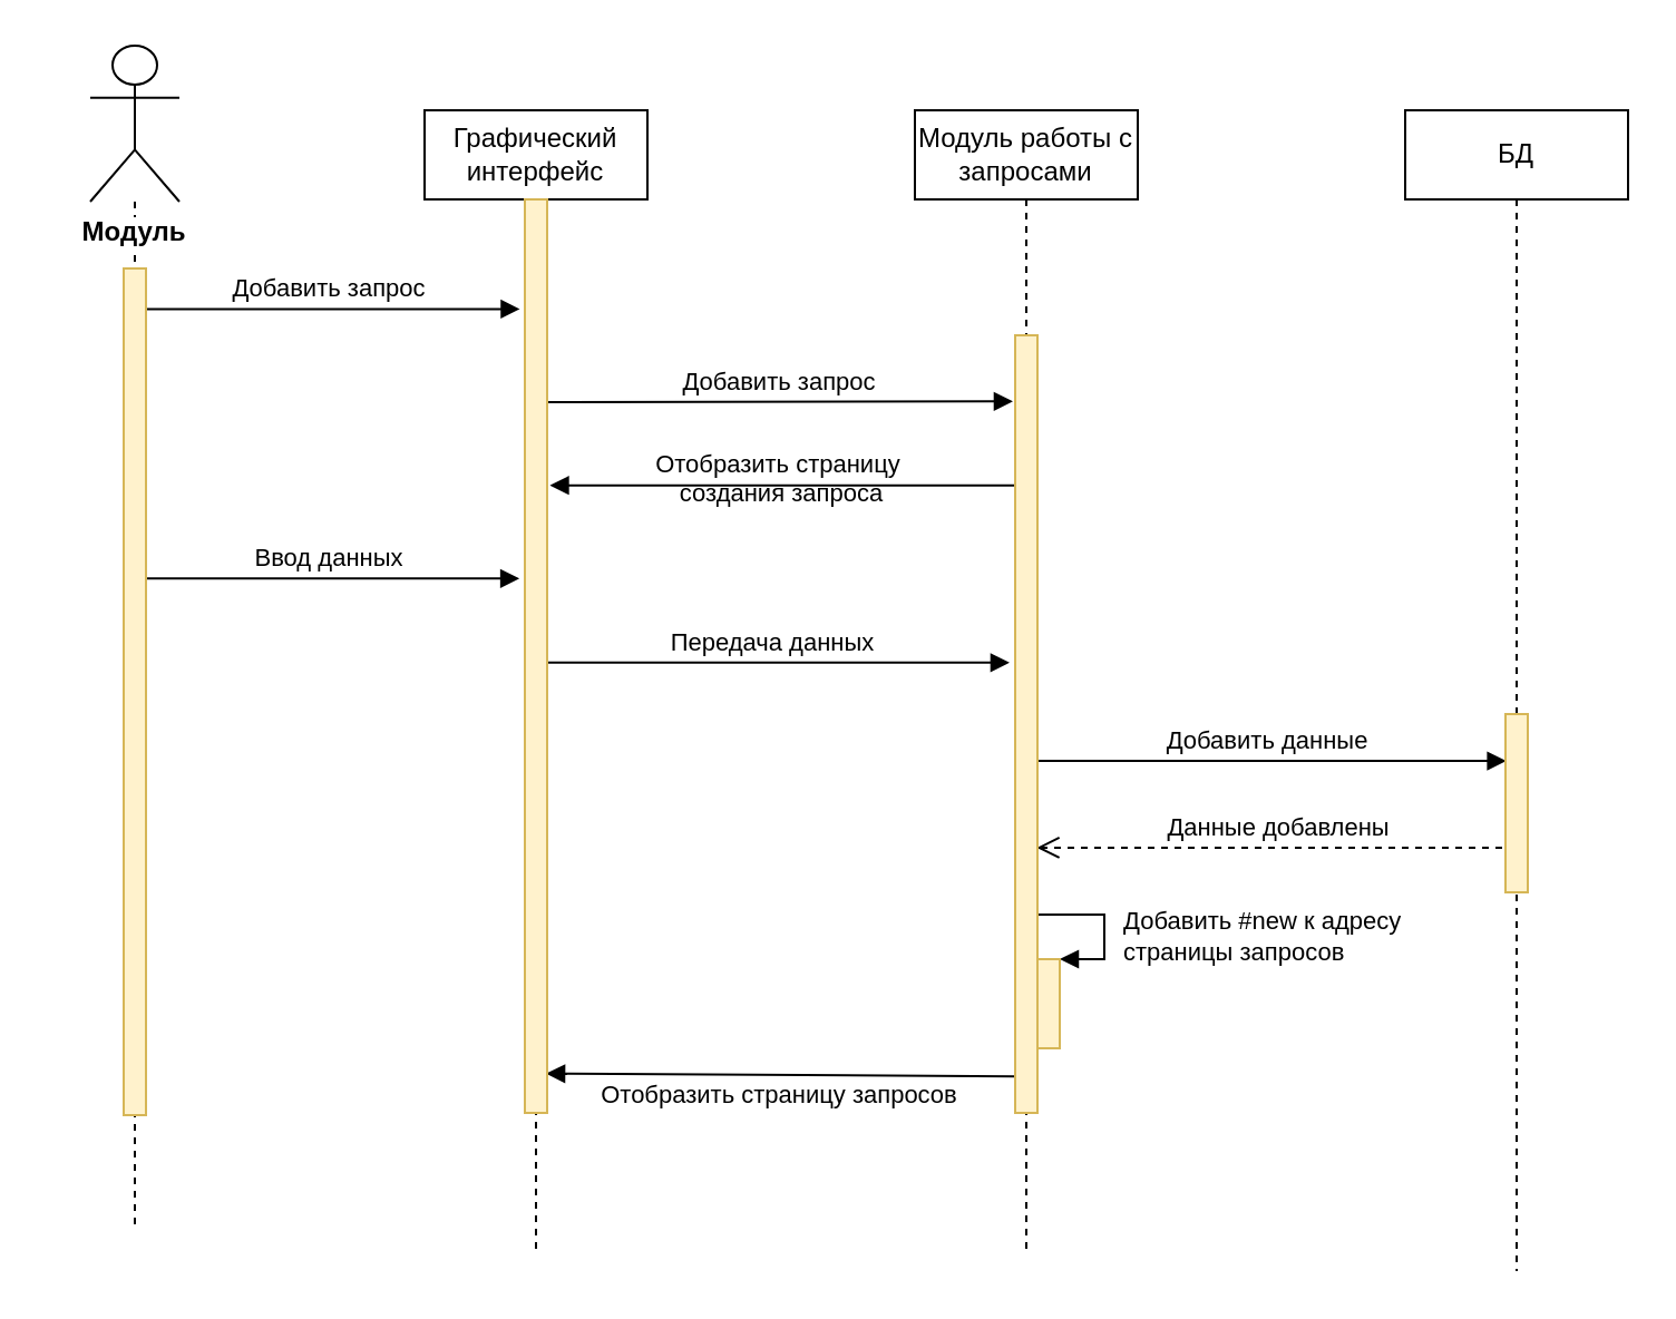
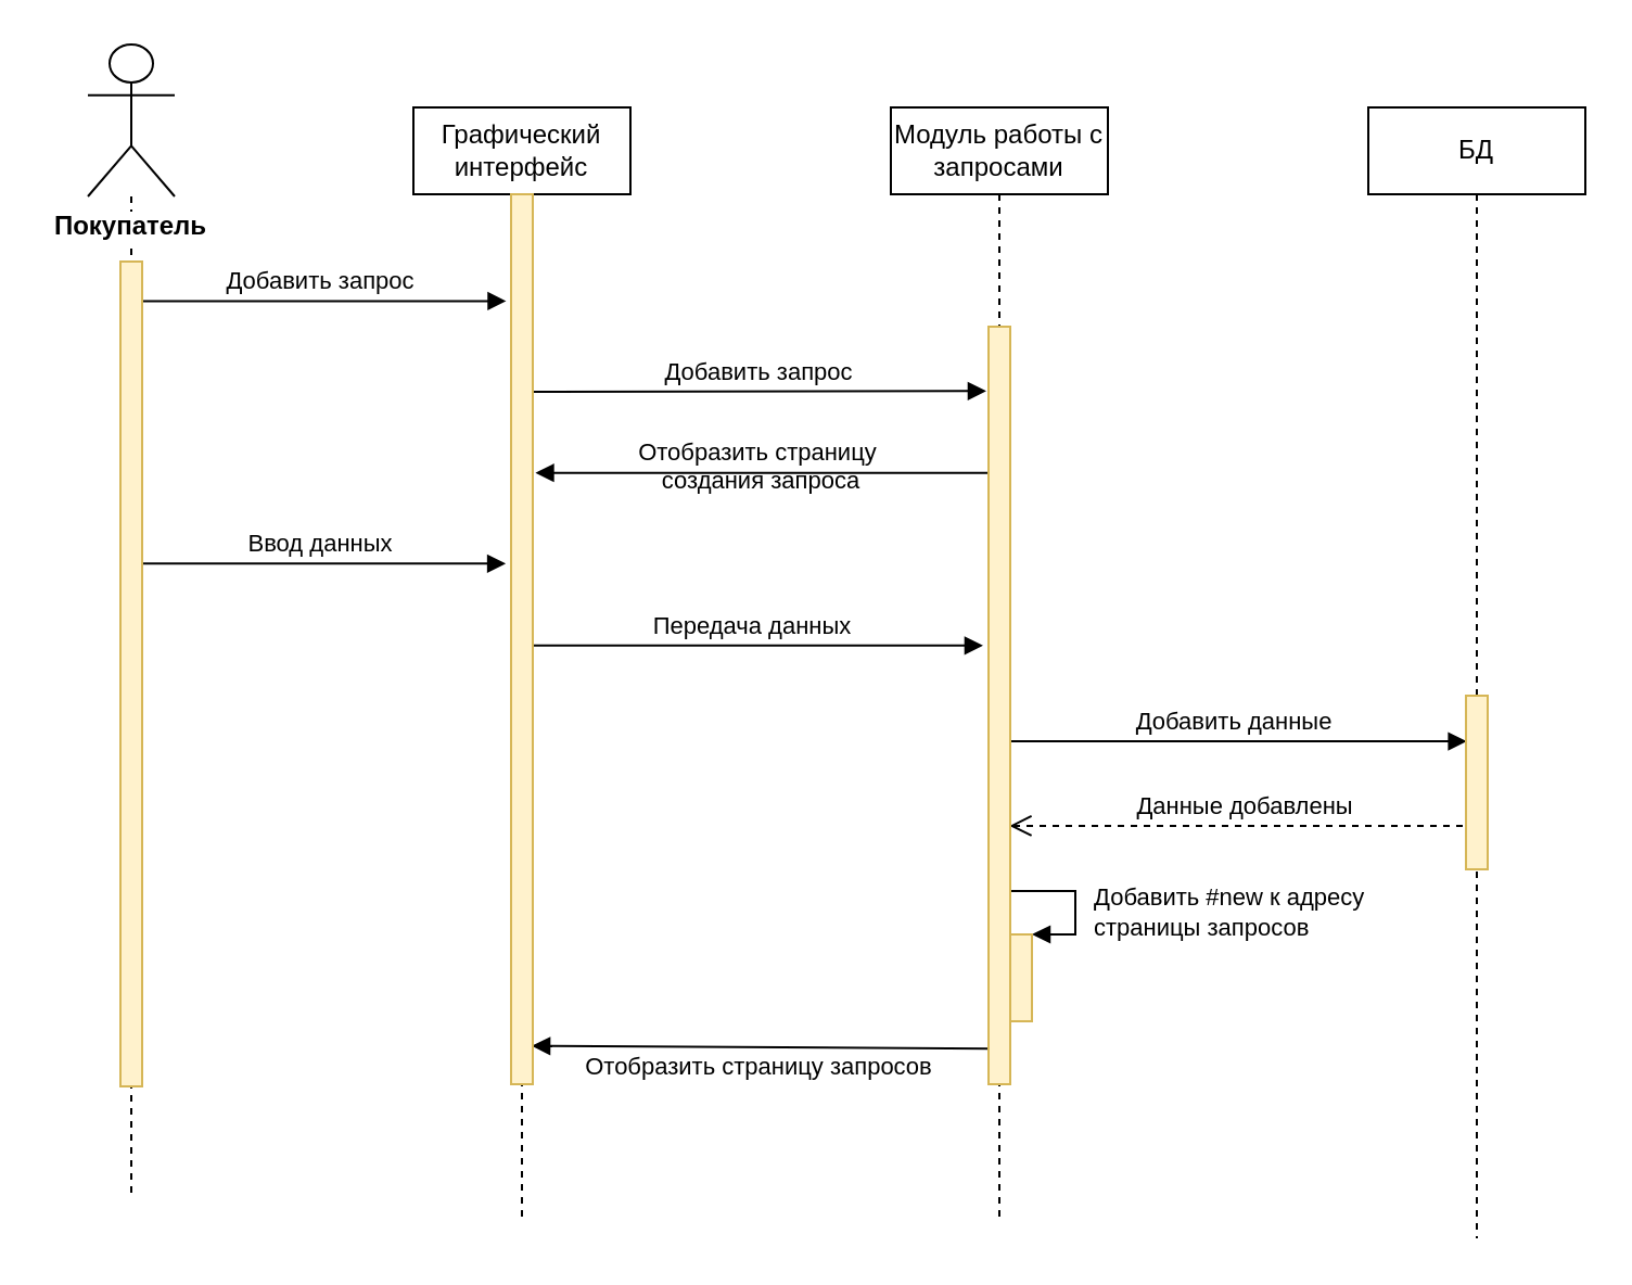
- <mxCell id="17" value="Модуль" style="text;align=center;fontStyle=1;verticalAlign=middle;spacingLeft=3;spacingRight=3;strokeColor=none;rotatable=0;points=[[0,0.5],[1,0.5]];portConstraint=eastwest;labelBackgroundColor=#ffffff;" parent="1" vertex="1"><mxGeometry x="20" y="90" width="80" height="26" as="geometry" /></mxCell>
+ <mxCell id="17" value="Покупатель" style="text;align=center;fontStyle=1;verticalAlign=middle;spacingLeft=3;spacingRight=3;strokeColor=none;rotatable=0;points=[[0,0.5],[1,0.5]];portConstraint=eastwest;labelBackgroundColor=#ffffff;" parent="1" vertex="1"><mxGeometry x="20" y="90" width="80" height="26" as="geometry" /></mxCell>
